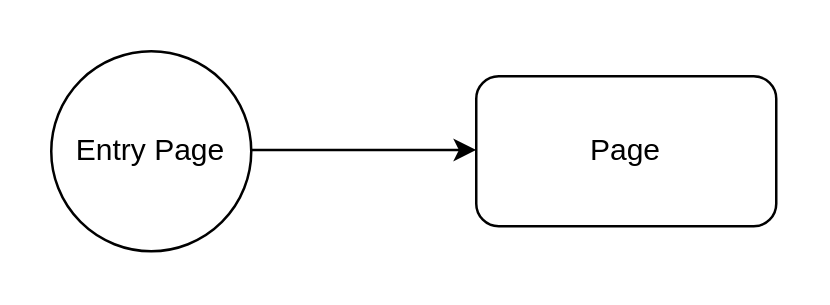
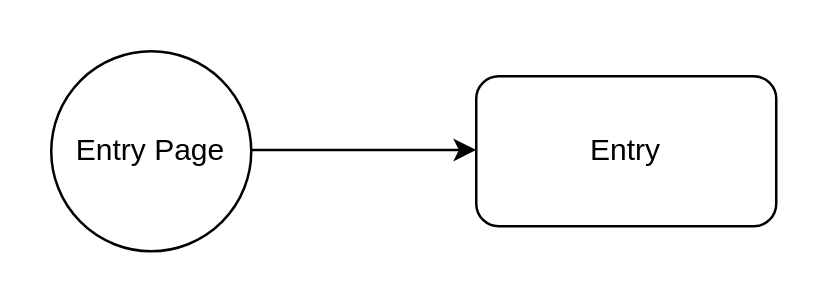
- <mxCell id="2" value="Page" style="rounded=1;whiteSpace=wrap;html=1;" vertex="1" parent="1"><mxGeometry x="190" y="30" width="120" height="60" as="geometry" /></mxCell>
+ <mxCell id="2" value="Entry" style="rounded=1;whiteSpace=wrap;html=1;" vertex="1" parent="1"><mxGeometry x="190" y="30" width="120" height="60" as="geometry" /></mxCell>
